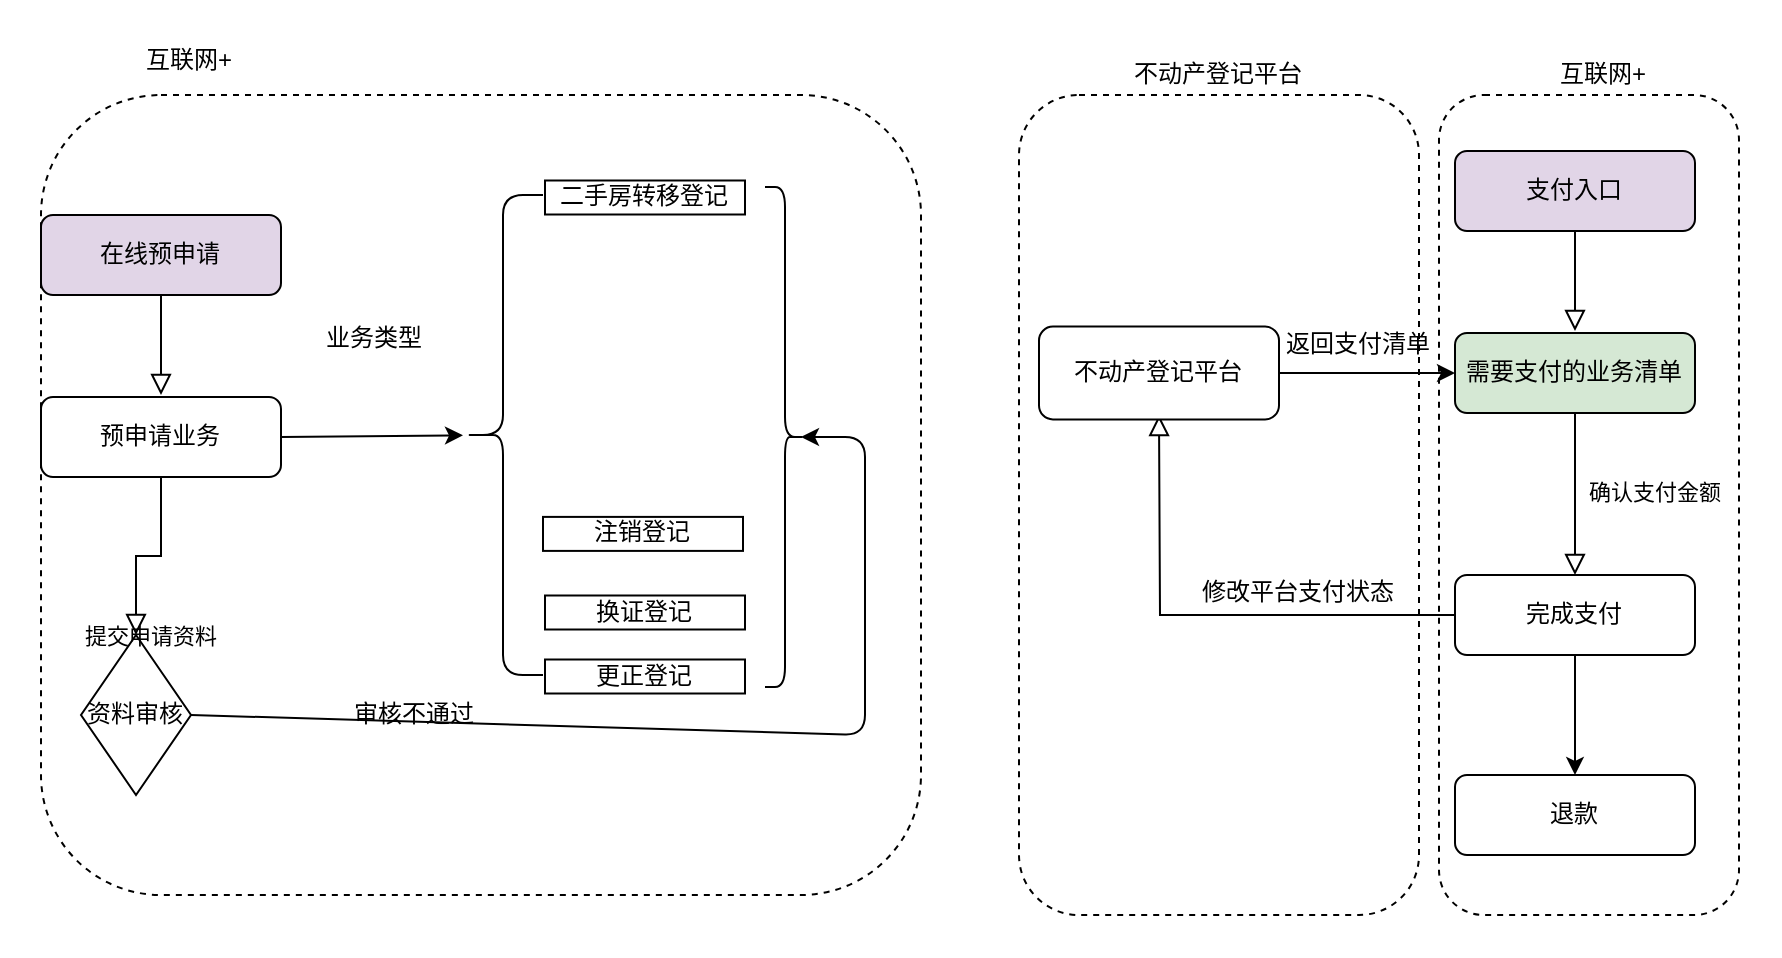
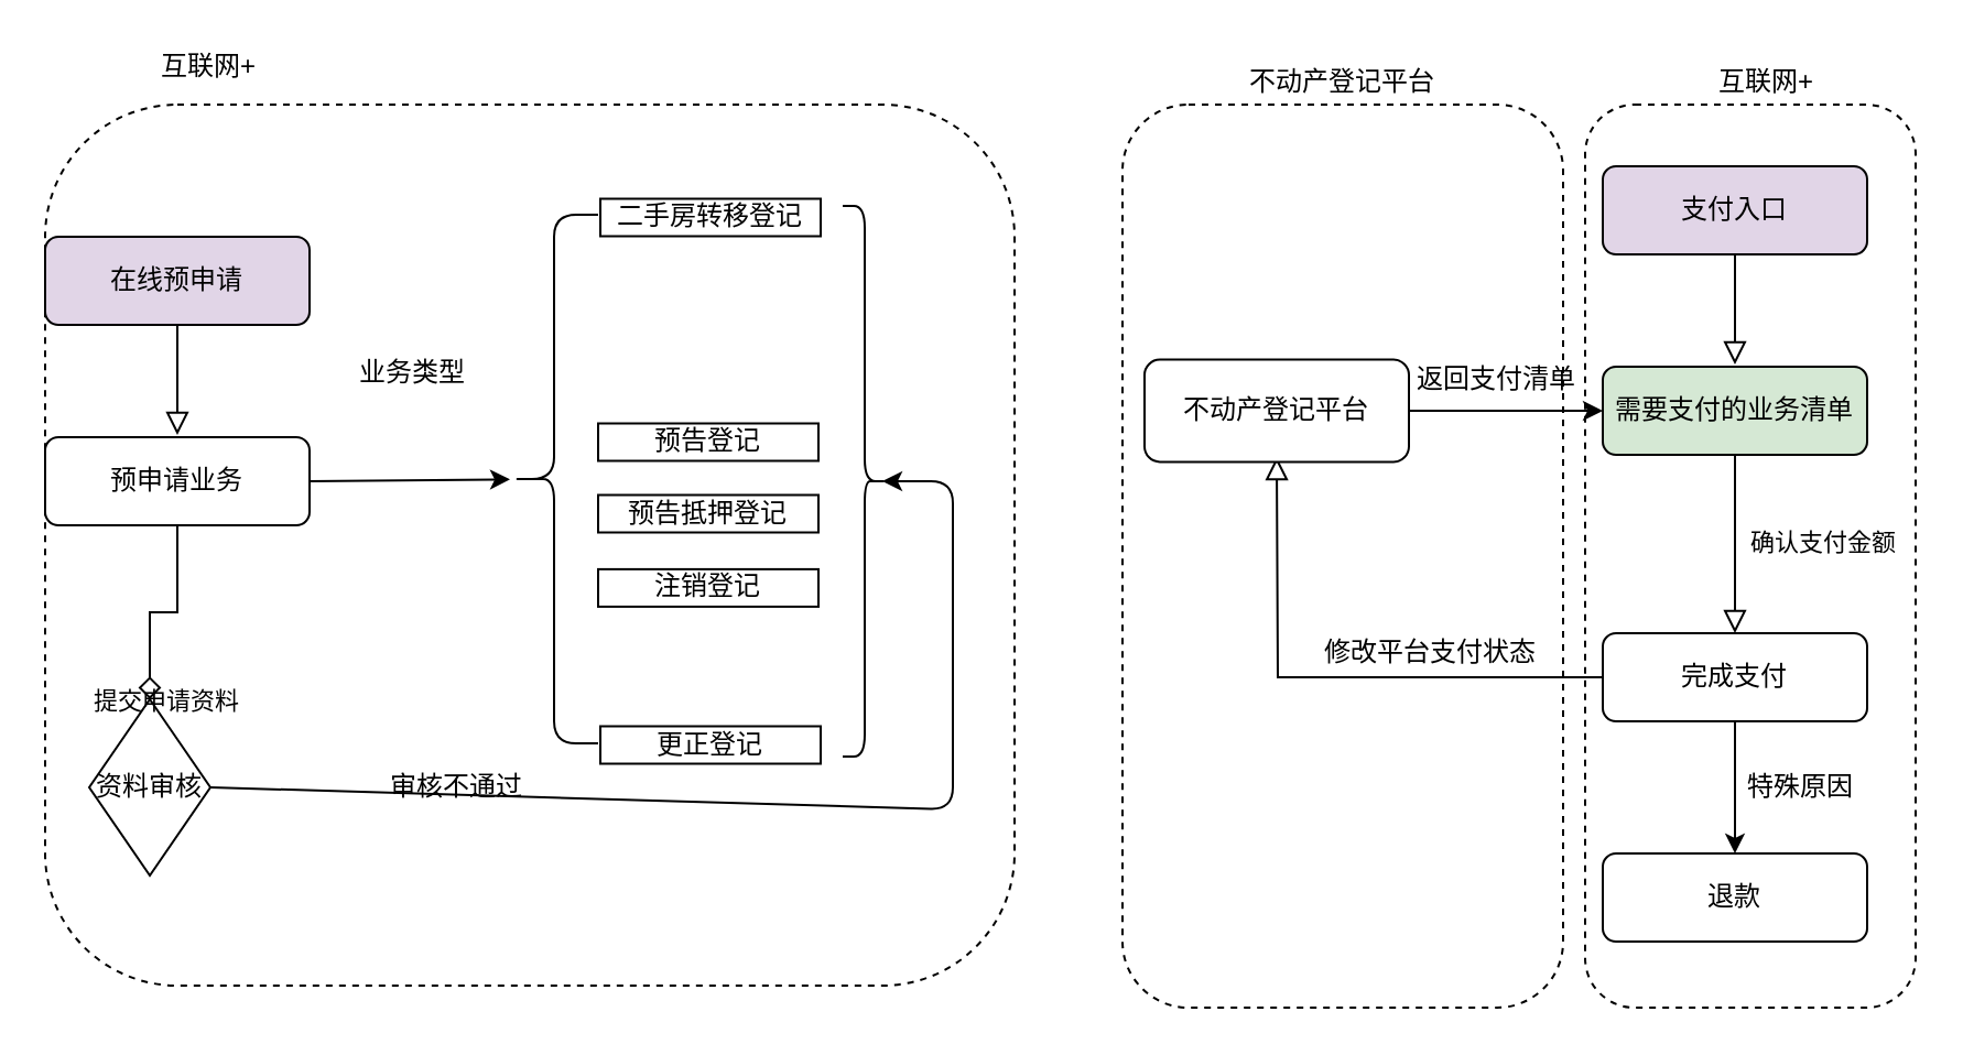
+ <mxCell id="30" value="预告登记" style="text;html=1;fillColor=none;align=center;verticalAlign=middle;whiteSpace=wrap;rounded=0;strokeColor=#000000;" vertex="1" parent="1"><mxGeometry x="271" y="191.75" width="100" height="17" as="geometry" /></mxCell>
+ <mxCell id="31" value="预告抵押登记" style="text;html=1;fillColor=none;align=center;verticalAlign=middle;whiteSpace=wrap;rounded=0;strokeColor=#000000;" vertex="1" parent="1"><mxGeometry x="271" y="224.25" width="100" height="17" as="geometry" /></mxCell>
- <mxCell id="23" value="提交申请资料" style="rounded=0;html=1;jettySize=auto;orthogonalLoop=1;fontSize=11;endArrow=block;endFill=0;endSize=8;strokeWidth=1;shadow=0;labelBackgroundColor=none;edgeStyle=orthogonalEdgeStyle;exitX=0.5;exitY=1;exitDx=0;exitDy=0;entryX=0.5;entryY=0;entryDx=0;entryDy=0;" edge="1" parent="1" source="22" target="25"><mxGeometry x="-0.013" y="40" relative="1" as="geometry"><mxPoint as="offset" /><mxPoint x="-80" y="-13" as="sourcePoint" /><mxPoint x="80" y="299" as="targetPoint" /></mxGeometry></mxCell>
+ <mxCell id="23" value="提交申请资料" style="rounded=0;html=1;jettySize=auto;orthogonalLoop=1;fontSize=11;endArrow=diamond;endFill=0;endSize=8;strokeWidth=1;shadow=0;labelBackgroundColor=none;edgeStyle=orthogonalEdgeStyle;exitX=0.5;exitY=1;exitDx=0;exitDy=0;entryX=0.5;entryY=0;entryDx=0;entryDy=0;" edge="1" parent="1" source="22" target="25"><mxGeometry x="-0.013" y="40" relative="1" as="geometry"><mxPoint as="offset" /><mxPoint x="-80" y="-13" as="sourcePoint" /><mxPoint x="80" y="299" as="targetPoint" /></mxGeometry></mxCell>
- <mxCell id="33" value="换证登记" style="text;html=1;fillColor=none;align=center;verticalAlign=middle;whiteSpace=wrap;rounded=0;strokeColor=#000000;" vertex="1" parent="1"><mxGeometry x="272" y="297.25" width="100" height="17" as="geometry" /></mxCell>
+ <mxCell id="15" value="特殊原因" style="text;html=1;strokeColor=none;fillColor=none;align=center;verticalAlign=middle;whiteSpace=wrap;rounded=0;dashed=1;" vertex="1" parent="1"><mxGeometry x="787" y="347" width="60" height="20" as="geometry" /></mxCell>
